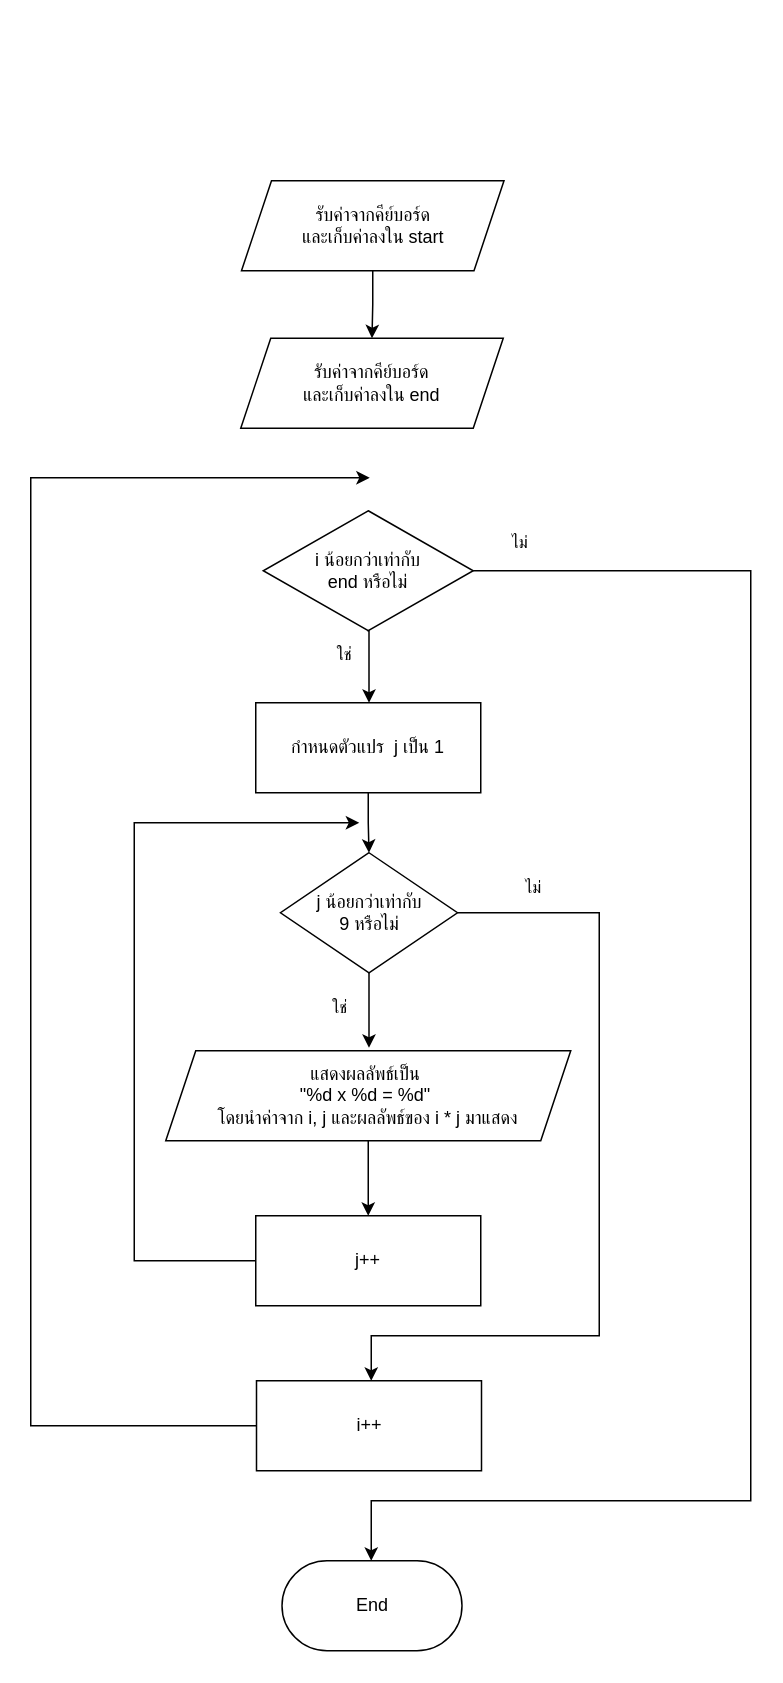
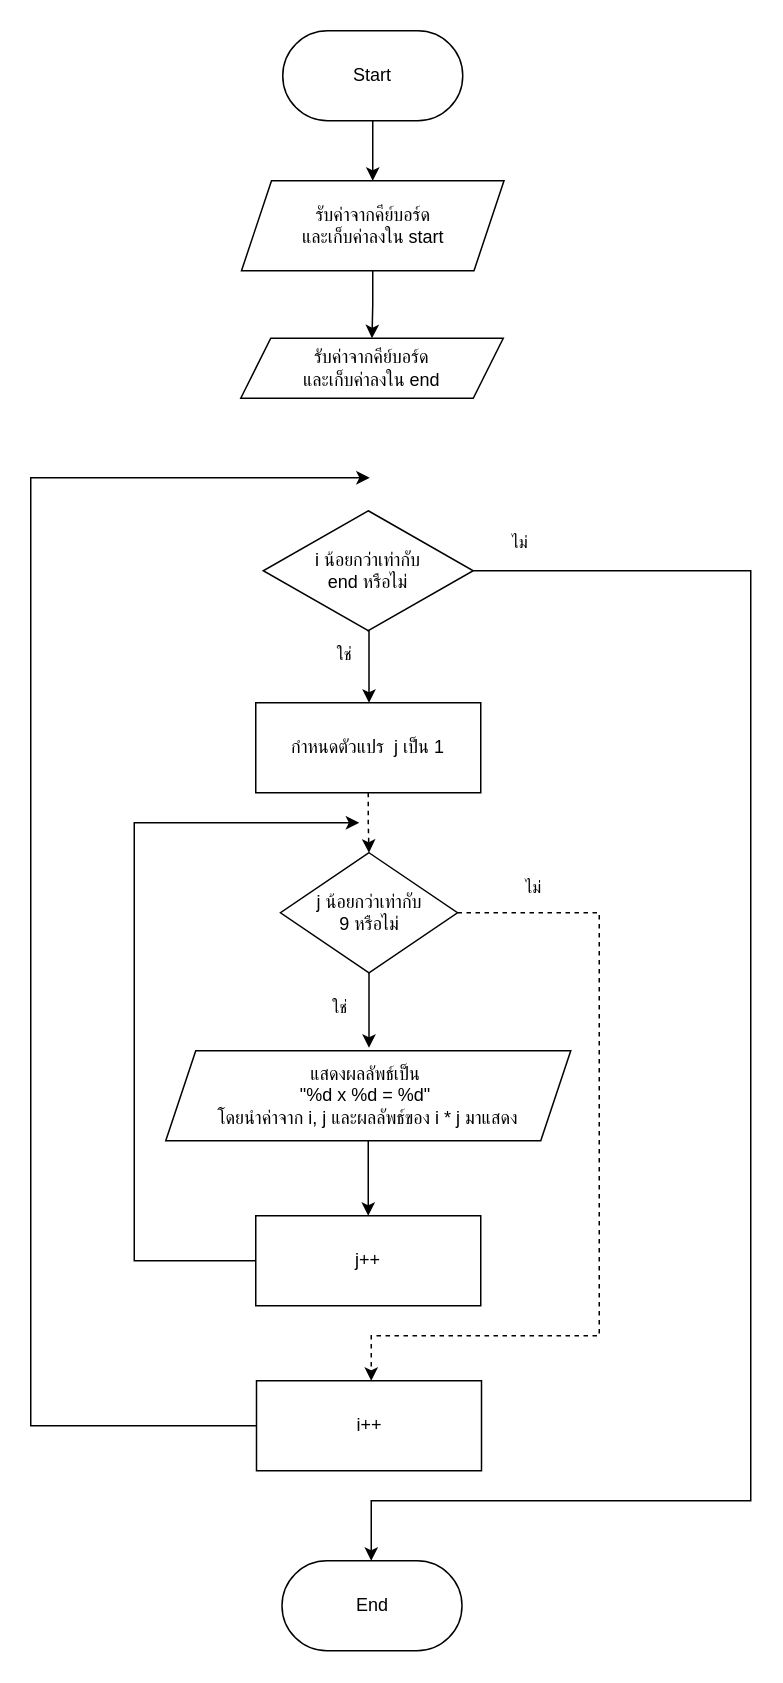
+ <mxCell id="3" value="Start" style="rounded=1;whiteSpace=wrap;html=1;arcSize=50;" parent="1" vertex="1"><mxGeometry x="188" y="20" width="120" height="60" as="geometry" /></mxCell>
+ <mxCell id="2" style="edgeStyle=orthogonalEdgeStyle;rounded=0;orthogonalLoop=1;jettySize=auto;html=1;exitX=0.5;exitY=1;exitDx=0;exitDy=0;entryX=0.5;entryY=0;entryDx=0;entryDy=0;" parent="1" source="3" target="11" edge="1"><mxGeometry relative="1" as="geometry" /></mxCell>
- <mxCell id="4" value="รับค่าจากคีย์บอร์ด&lt;div&gt;และเก็บค่าลงใน end&lt;/div&gt;" style="shape=parallelogram;perimeter=parallelogramPerimeter;whiteSpace=wrap;html=1;fixedSize=1;" parent="1" vertex="1"><mxGeometry x="160" y="225" width="175" height="60" as="geometry" /></mxCell>
+ <mxCell id="4" value="รับค่าจากคีย์บอร์ด&lt;div&gt;และเก็บค่าลงใน end&lt;/div&gt;" style="shape=parallelogram;perimeter=parallelogramPerimeter;whiteSpace=wrap;html=1;fixedSize=1;" parent="1" vertex="1"><mxGeometry x="160" y="225" width="175" height="40" as="geometry" /></mxCell>
- <mxCell id="13" style="edgeStyle=orthogonalEdgeStyle;rounded=0;orthogonalLoop=1;jettySize=auto;html=1;exitX=0.5;exitY=1;exitDx=0;exitDy=0;entryX=0.5;entryY=0;entryDx=0;entryDy=0;" parent="1" source="14" target="19" edge="1"><mxGeometry relative="1" as="geometry" /></mxCell>
+ <mxCell id="13" style="edgeStyle=orthogonalEdgeStyle;rounded=0;orthogonalLoop=1;jettySize=auto;html=1;exitX=0.5;exitY=1;exitDx=0;exitDy=0;entryX=0.5;entryY=0;entryDx=0;entryDy=0;dashed=1;" parent="1" source="14" target="19" edge="1"><mxGeometry relative="1" as="geometry" /></mxCell>
- <mxCell id="17" style="edgeStyle=orthogonalEdgeStyle;rounded=0;orthogonalLoop=1;jettySize=auto;html=1;exitX=1;exitY=0.5;exitDx=0;exitDy=0;" parent="1" source="19" target="25" edge="1"><mxGeometry relative="1" as="geometry"><mxPoint x="579" y="1008" as="targetPoint" /><Array as="points"><mxPoint x="399" y="608" /><mxPoint x="399" y="890" /><mxPoint x="247" y="890" /></Array></mxGeometry></mxCell>
+ <mxCell id="17" style="edgeStyle=orthogonalEdgeStyle;rounded=0;orthogonalLoop=1;jettySize=auto;html=1;exitX=1;exitY=0.5;exitDx=0;exitDy=0;dashed=1;" parent="1" source="19" target="25" edge="1"><mxGeometry relative="1" as="geometry"><mxPoint x="579" y="1008" as="targetPoint" /><Array as="points"><mxPoint x="399" y="608" /><mxPoint x="399" y="890" /><mxPoint x="247" y="890" /></Array></mxGeometry></mxCell>
